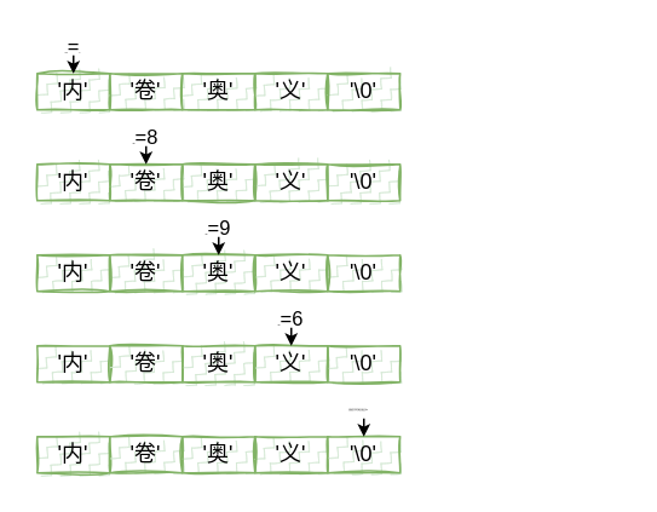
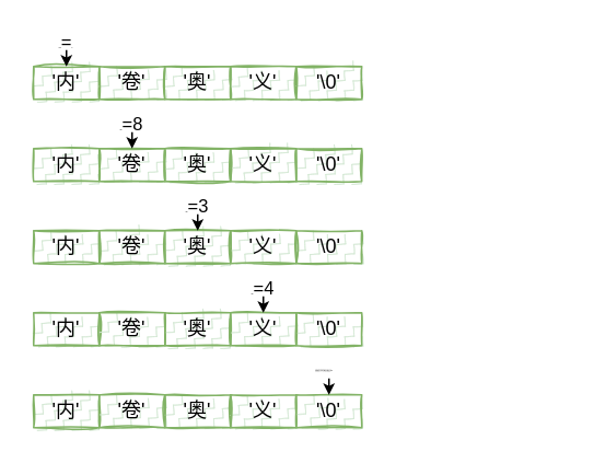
- <mxCell id="32" value="len&lt;font style=&quot;font-size: 11px&quot;&gt;=9&lt;/font&gt;" style="text;html=1;strokeColor=none;fillColor=none;align=center;verticalAlign=middle;whiteSpace=wrap;rounded=0;shadow=0;glass=0;sketch=0;fillStyle=zigzag-line;fontSize=1;spacing=0;" vertex="1" parent="1"><mxGeometry x="105" y="120" width="30" height="10" as="geometry" /></mxCell>
+ <mxCell id="32" value="len&lt;font style=&quot;font-size: 11px&quot;&gt;=3&lt;/font&gt;" style="text;html=1;strokeColor=none;fillColor=none;align=center;verticalAlign=middle;whiteSpace=wrap;rounded=0;shadow=0;glass=0;sketch=0;fillStyle=zigzag-line;fontSize=1;spacing=0;" vertex="1" parent="1"><mxGeometry x="105" y="120" width="30" height="10" as="geometry" /></mxCell>
- <mxCell id="27" value="len&lt;font style=&quot;font-size: 11px&quot;&gt;=6&lt;/font&gt;" style="text;html=1;strokeColor=none;fillColor=none;align=center;verticalAlign=middle;whiteSpace=wrap;rounded=0;shadow=0;glass=0;sketch=0;fillStyle=zigzag-line;fontSize=1;spacing=0;" vertex="1" parent="1"><mxGeometry x="145" y="170" width="30" height="10" as="geometry" /></mxCell>
+ <mxCell id="27" value="len&lt;font style=&quot;font-size: 11px&quot;&gt;=4&lt;/font&gt;" style="text;html=1;strokeColor=none;fillColor=none;align=center;verticalAlign=middle;whiteSpace=wrap;rounded=0;shadow=0;glass=0;sketch=0;fillStyle=zigzag-line;fontSize=1;spacing=0;" vertex="1" parent="1"><mxGeometry x="145" y="170" width="30" height="10" as="geometry" /></mxCell>
